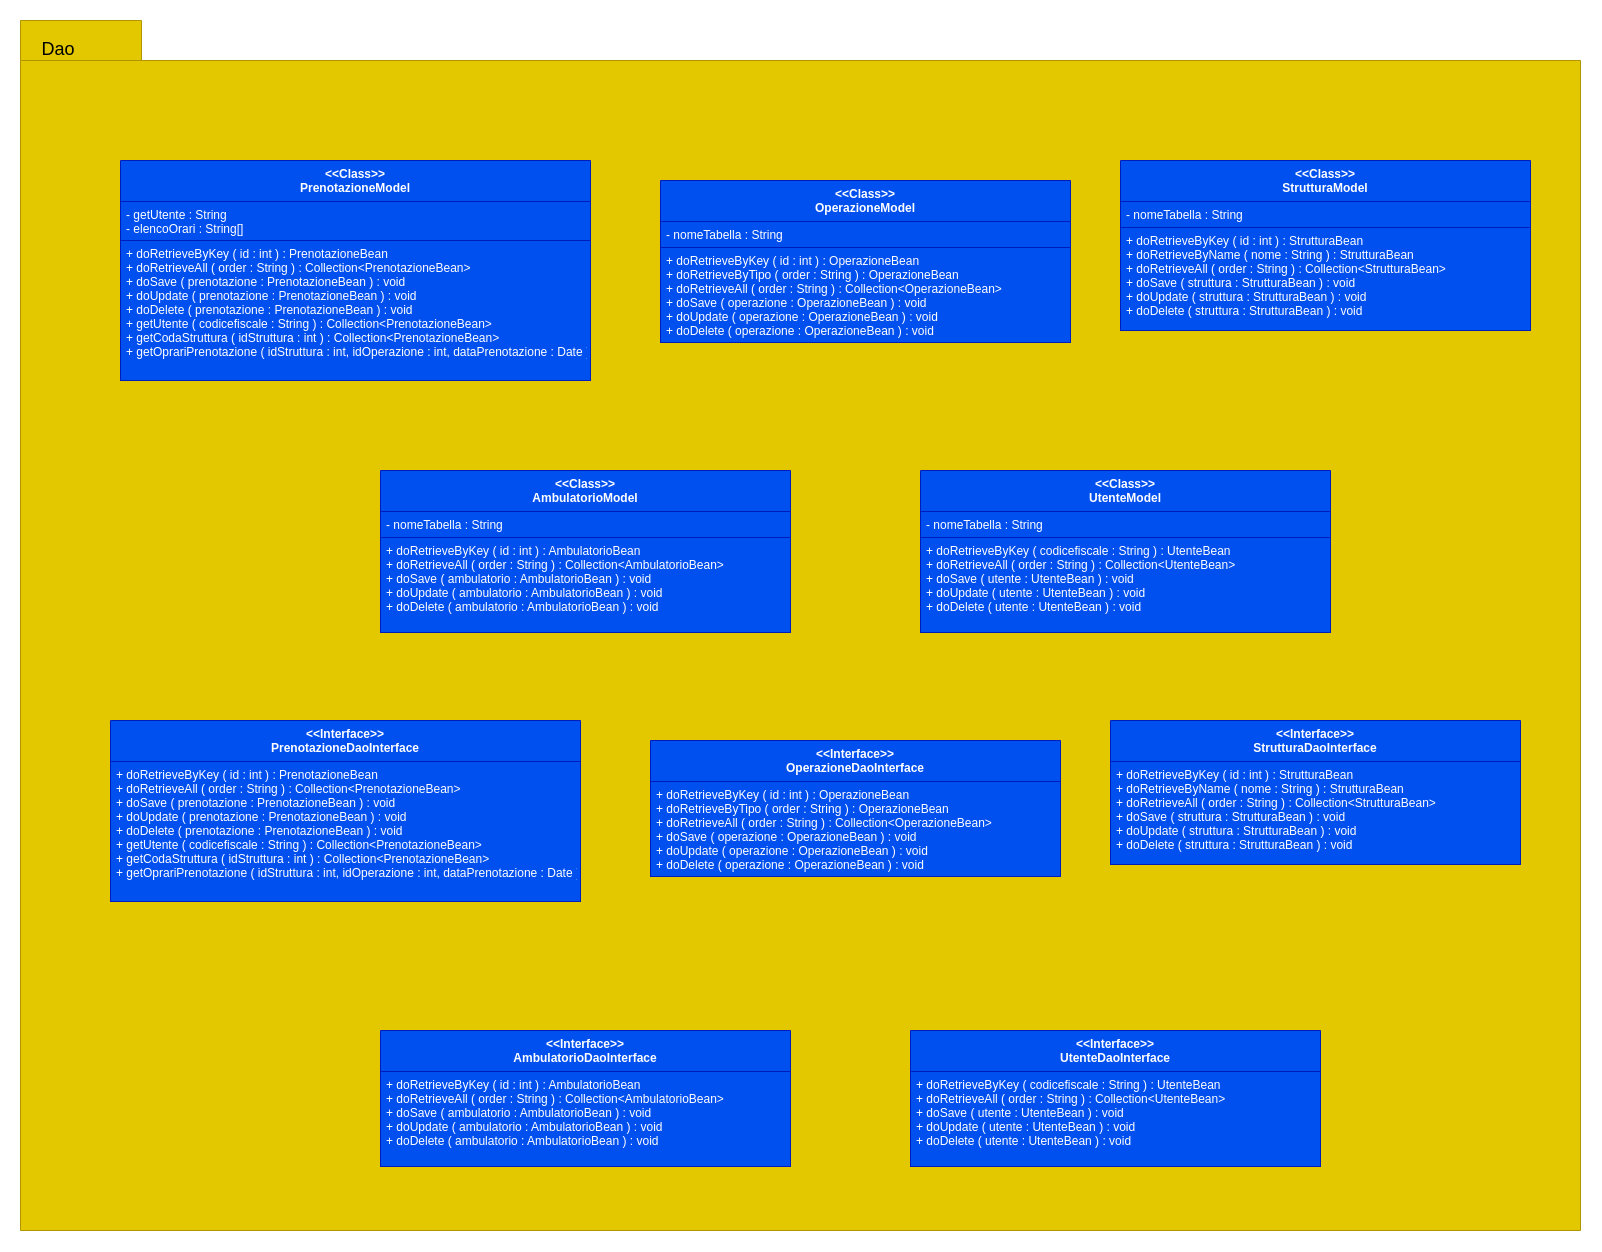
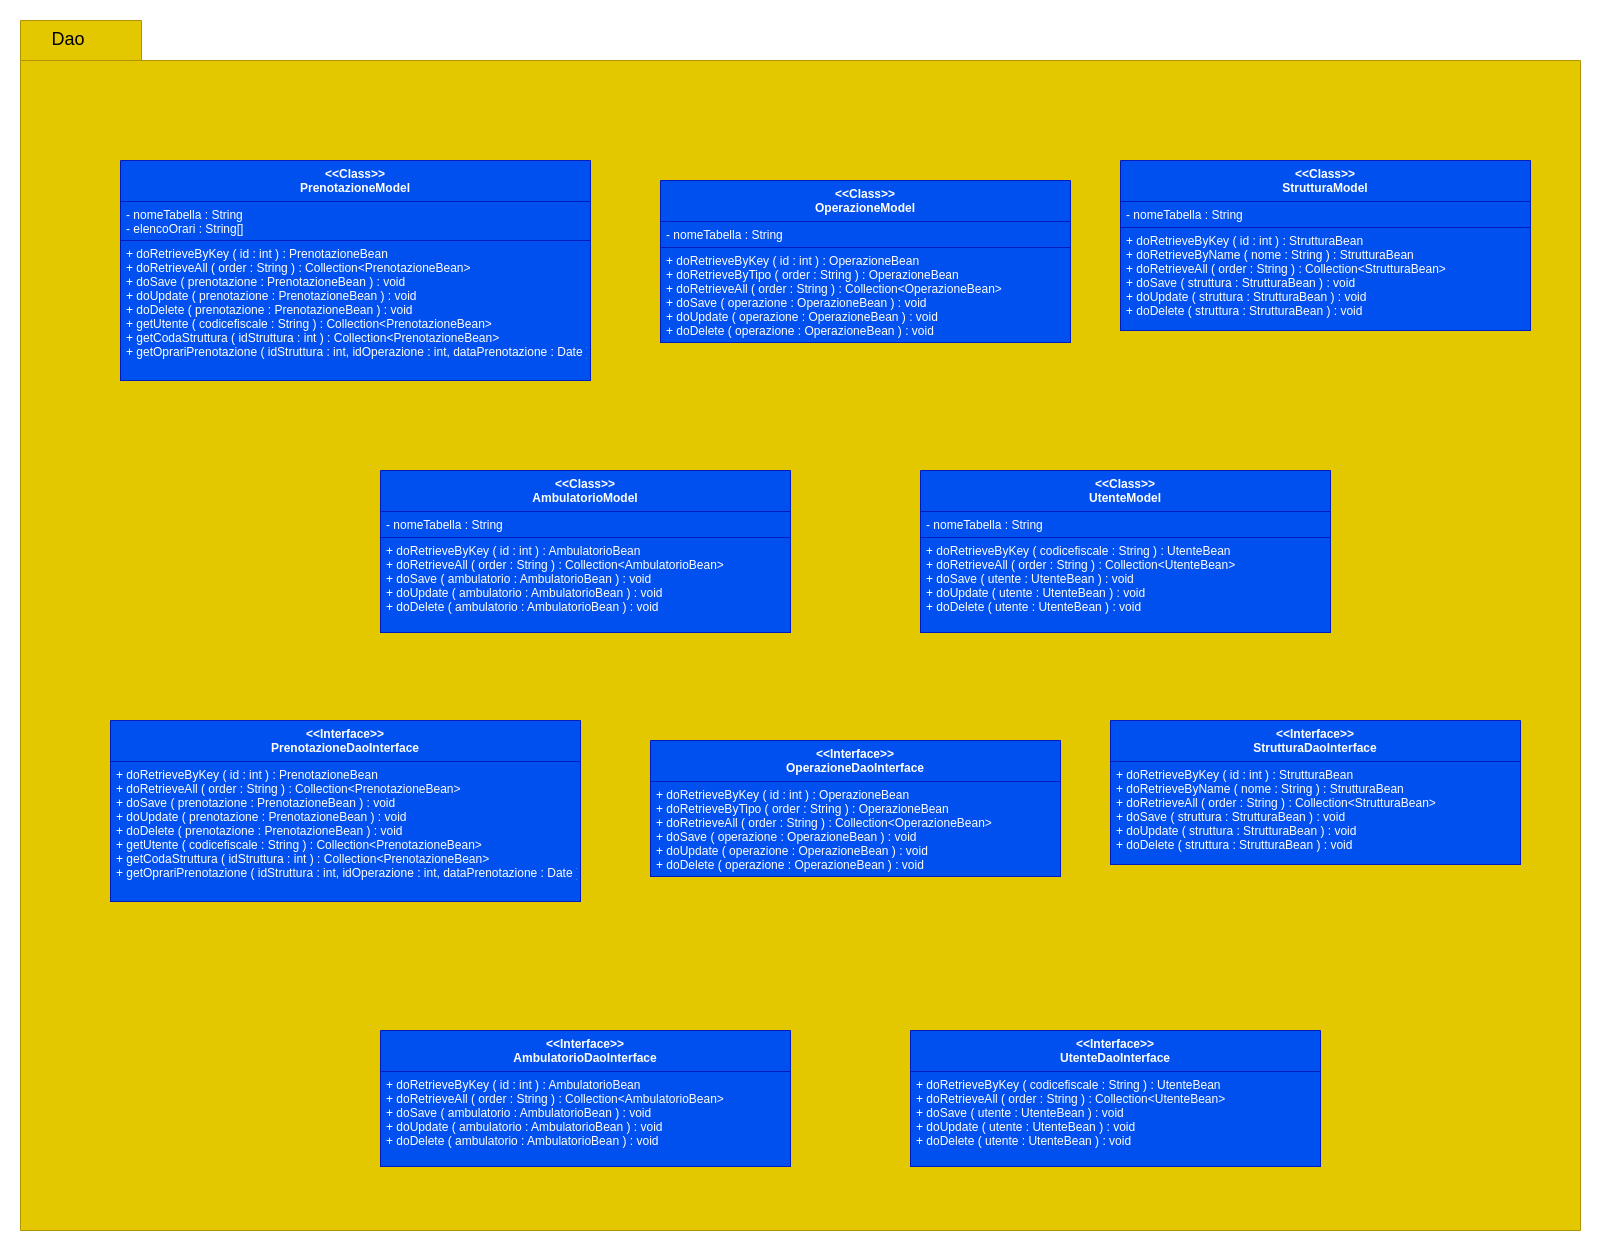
- <mxCell id="3" value="&lt;font style=&quot;font-size: 18px&quot;&gt;Dao&lt;/font&gt;" style="text;html=1;strokeColor=none;fillColor=none;align=center;verticalAlign=middle;whiteSpace=wrap;rounded=0;" parent="1" vertex="1"><mxGeometry x="38" y="39" width="40" height="20" as="geometry" /></mxCell>
+ <mxCell id="3" value="&lt;font style=&quot;font-size: 18px&quot;&gt;Dao&lt;/font&gt;" style="text;html=1;strokeColor=none;fillColor=none;align=center;verticalAlign=middle;whiteSpace=wrap;rounded=0;" parent="1" vertex="1"><mxGeometry x="48" y="29" width="40" height="20" as="geometry" /></mxCell>
- <mxCell id="5" value="- getUtente : String&#10;- elencoOrari : String[]" style="text;strokeColor=#001DBC;fillColor=#0050ef;align=left;verticalAlign=top;spacingLeft=4;spacingRight=4;overflow=hidden;rotatable=0;points=[[0,0.5],[1,0.5]];portConstraint=eastwest;fontColor=#ffffff;" parent="4" vertex="1"><mxGeometry y="41" width="470" height="39" as="geometry" /></mxCell>
+ <mxCell id="5" value="- nomeTabella : String&#10;- elencoOrari : String[]" style="text;strokeColor=#001DBC;fillColor=#0050ef;align=left;verticalAlign=top;spacingLeft=4;spacingRight=4;overflow=hidden;rotatable=0;points=[[0,0.5],[1,0.5]];portConstraint=eastwest;fontColor=#ffffff;" parent="4" vertex="1"><mxGeometry y="41" width="470" height="39" as="geometry" /></mxCell>
